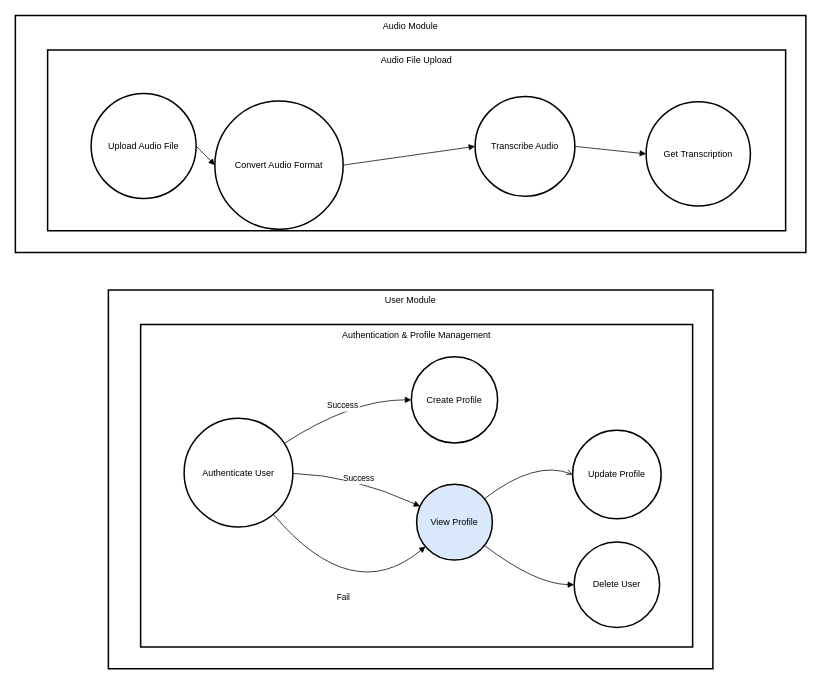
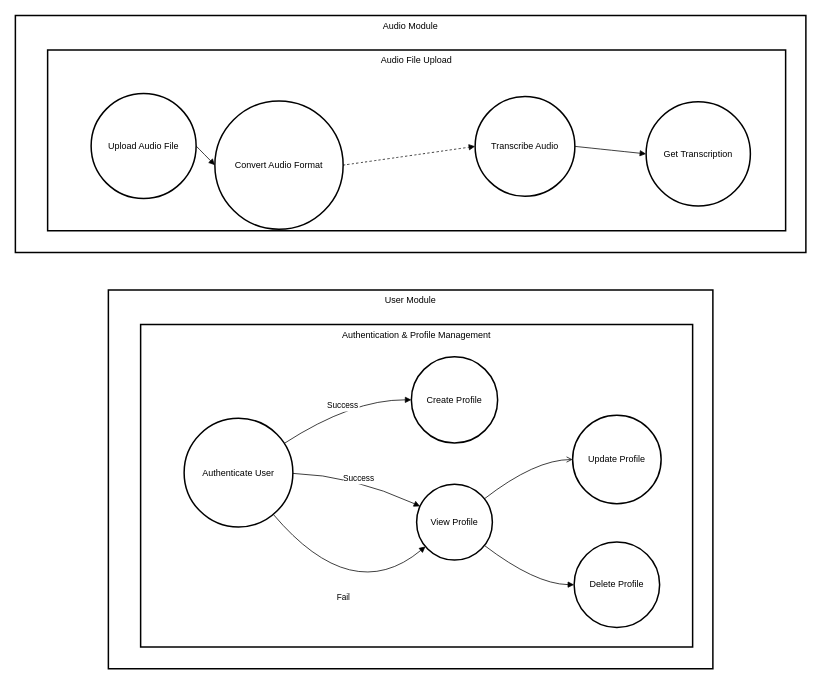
- <mxCell id="9" value="" style="curved=1;startArrow=none;endArrow=block;exitX=1;exitY=0.5;entryX=0;entryY=0.5;" edge="1" parent="3" source="5" target="6"><mxGeometry relative="1" as="geometry"><Array as="points" /></mxGeometry></mxCell>
+ <mxCell id="9" value="" style="curved=1;startArrow=none;endArrow=block;exitX=1;exitY=0.5;entryX=0;entryY=0.5;dashed=1;" edge="1" parent="3" source="5" target="6"><mxGeometry relative="1" as="geometry"><Array as="points" /></mxGeometry></mxCell>
- <mxCell id="16" value="Update Profile" style="ellipse;aspect=fixed;strokeWidth=2;whiteSpace=wrap;" vertex="1" parent="12"><mxGeometry x="576" y="141" width="118" height="118" as="geometry" /></mxCell>
+ <mxCell id="16" value="Update Profile" style="ellipse;aspect=fixed;strokeWidth=2;whiteSpace=wrap;" vertex="1" parent="12"><mxGeometry x="576" y="121" width="118" height="118" as="geometry" /></mxCell>
- <mxCell id="15" value="View Profile" style="ellipse;aspect=fixed;strokeWidth=2;whiteSpace=wrap;fillColor=#dae8fc;" vertex="1" parent="12"><mxGeometry x="368" y="213" width="101" height="101" as="geometry" /></mxCell>
+ <mxCell id="15" value="View Profile" style="ellipse;aspect=fixed;strokeWidth=2;whiteSpace=wrap;" vertex="1" parent="12"><mxGeometry x="368" y="213" width="101" height="101" as="geometry" /></mxCell>
- <mxCell id="17" value="Delete User" style="ellipse;aspect=fixed;strokeWidth=2;whiteSpace=wrap;" vertex="1" parent="12"><mxGeometry x="578" y="290" width="114" height="114" as="geometry" /></mxCell>
+ <mxCell id="17" value="Delete Profile" style="ellipse;aspect=fixed;strokeWidth=2;whiteSpace=wrap;" vertex="1" parent="12"><mxGeometry x="578" y="290" width="114" height="114" as="geometry" /></mxCell>
